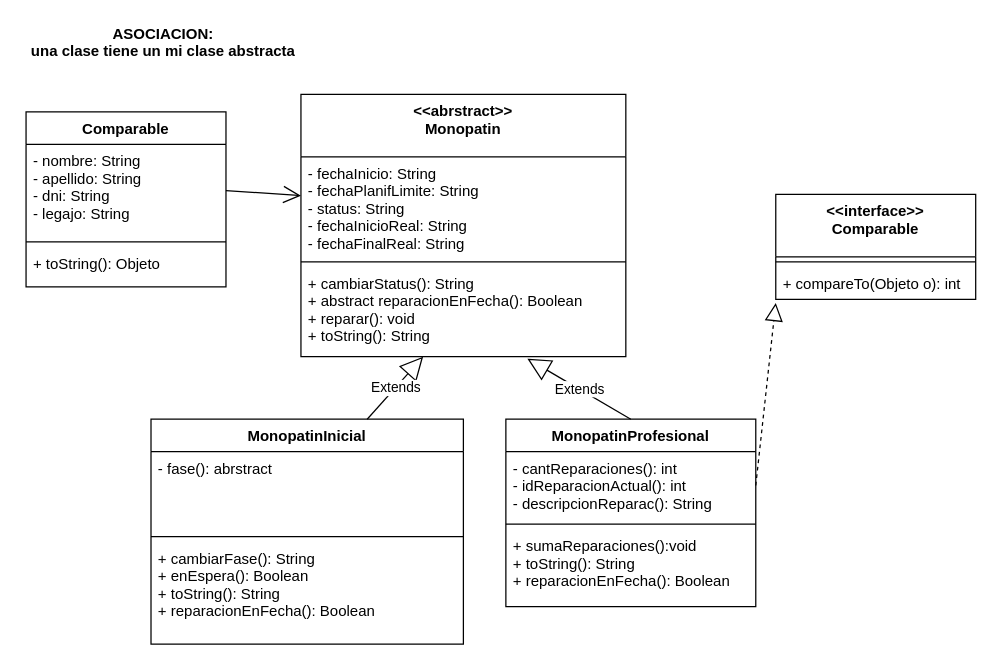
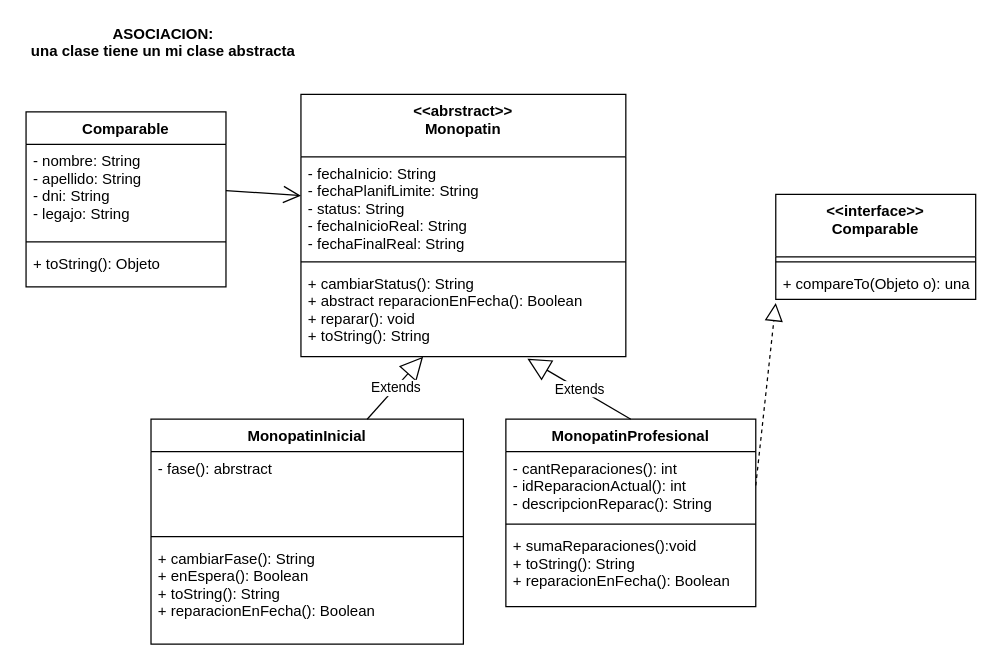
- <mxCell id="24" value="+ compareTo(Objeto o): int" style="text;strokeColor=none;fillColor=none;align=left;verticalAlign=top;spacingLeft=4;spacingRight=4;overflow=hidden;rotatable=0;points=[[0,0.5],[1,0.5]];portConstraint=eastwest;" parent="22" vertex="1"><mxGeometry y="58" width="160" height="26" as="geometry" /></mxCell>
+ <mxCell id="24" value="+ compareTo(Objeto o): una" style="text;strokeColor=none;fillColor=none;align=left;verticalAlign=top;spacingLeft=4;spacingRight=4;overflow=hidden;rotatable=0;points=[[0,0.5],[1,0.5]];portConstraint=eastwest;" parent="22" vertex="1"><mxGeometry y="58" width="160" height="26" as="geometry" /></mxCell>
